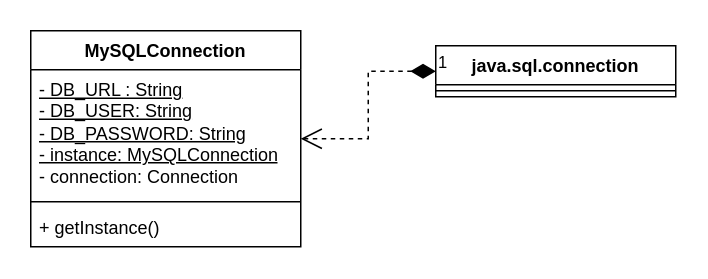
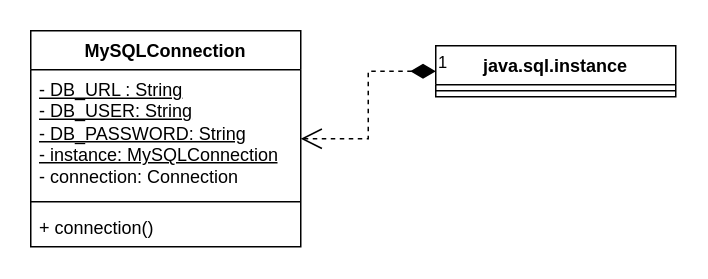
- <mxCell id="6" value="java.sql.connection" style="swimlane;fontStyle=1;align=center;verticalAlign=top;childLayout=stackLayout;horizontal=1;startSize=26;horizontalStack=0;resizeParent=1;resizeParentMax=0;resizeLast=0;collapsible=1;marginBottom=0;whiteSpace=wrap;html=1;" vertex="1" parent="1"><mxGeometry x="290" y="30" width="160" height="34" as="geometry" /></mxCell>
+ <mxCell id="6" value="java.sql.instance" style="swimlane;fontStyle=1;align=center;verticalAlign=top;childLayout=stackLayout;horizontal=1;startSize=26;horizontalStack=0;resizeParent=1;resizeParentMax=0;resizeLast=0;collapsible=1;marginBottom=0;whiteSpace=wrap;html=1;" vertex="1" parent="1"><mxGeometry x="290" y="30" width="160" height="34" as="geometry" /></mxCell>
- <mxCell id="5" value="+ getInstance()" style="text;strokeColor=none;fillColor=none;align=left;verticalAlign=top;spacingLeft=4;spacingRight=4;overflow=hidden;rotatable=0;points=[[0,0.5],[1,0.5]];portConstraint=eastwest;whiteSpace=wrap;html=1;" vertex="1" parent="2"><mxGeometry y="118" width="180" height="26" as="geometry" /></mxCell>
+ <mxCell id="5" value="+ connection()" style="text;strokeColor=none;fillColor=none;align=left;verticalAlign=top;spacingLeft=4;spacingRight=4;overflow=hidden;rotatable=0;points=[[0,0.5],[1,0.5]];portConstraint=eastwest;whiteSpace=wrap;html=1;" vertex="1" parent="2"><mxGeometry y="118" width="180" height="26" as="geometry" /></mxCell>
